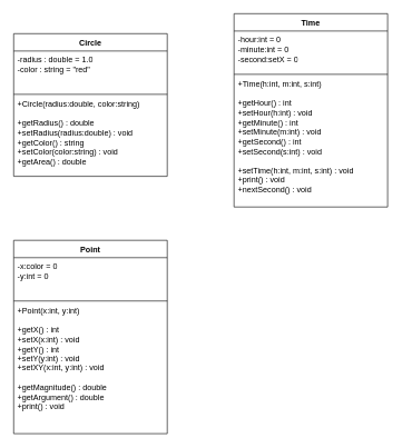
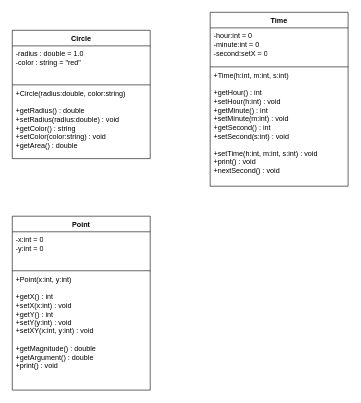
- <mxCell id="11" value="-x:color = 0&lt;br&gt;-y:int = 0" style="text;strokeColor=none;fillColor=none;align=left;verticalAlign=top;spacingLeft=4;spacingRight=4;overflow=hidden;rotatable=0;points=[[0,0.5],[1,0.5]];portConstraint=eastwest;whiteSpace=wrap;html=1;" vertex="1" parent="10"><mxGeometry y="26" width="230" height="64" as="geometry" /></mxCell>
+ <mxCell id="11" value="-x:int = 0&lt;br&gt;-y:int = 0" style="text;strokeColor=none;fillColor=none;align=left;verticalAlign=top;spacingLeft=4;spacingRight=4;overflow=hidden;rotatable=0;points=[[0,0.5],[1,0.5]];portConstraint=eastwest;whiteSpace=wrap;html=1;" vertex="1" parent="10"><mxGeometry y="26" width="230" height="64" as="geometry" /></mxCell>
